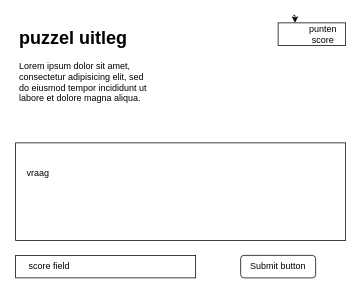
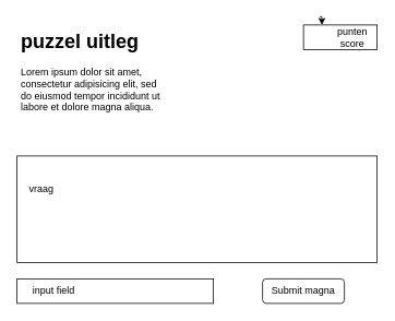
- <mxCell id="10" value="score field" style="text;html=1;strokeColor=none;fillColor=none;align=center;verticalAlign=middle;whiteSpace=wrap;rounded=0;" vertex="1" parent="1"><mxGeometry x="30" y="345" width="70" height="20" as="geometry" /></mxCell>
+ <mxCell id="10" value="input field" style="text;html=1;strokeColor=none;fillColor=none;align=center;verticalAlign=middle;whiteSpace=wrap;rounded=0;" vertex="1" parent="1"><mxGeometry x="30" y="345" width="70" height="20" as="geometry" /></mxCell>
- <mxCell id="9" value="Submit button" style="text;html=1;strokeColor=none;fillColor=none;align=center;verticalAlign=middle;whiteSpace=wrap;rounded=0;" vertex="1" parent="1"><mxGeometry x="320" y="345" width="100" height="20" as="geometry" /></mxCell>
+ <mxCell id="9" value="Submit magna" style="text;html=1;strokeColor=none;fillColor=none;align=center;verticalAlign=middle;whiteSpace=wrap;rounded=0;" vertex="1" parent="1"><mxGeometry x="320" y="345" width="100" height="20" as="geometry" /></mxCell>
